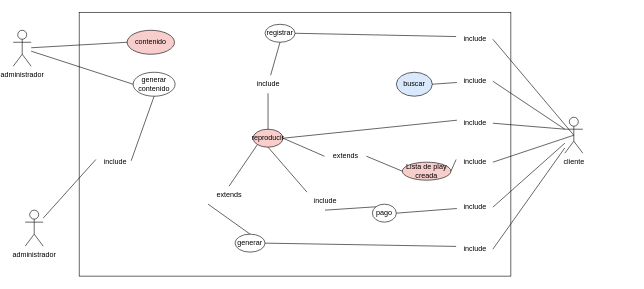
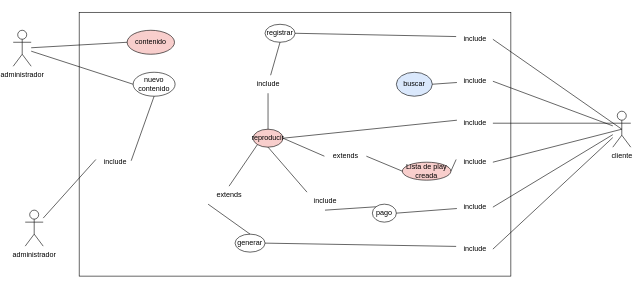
- <mxCell id="10" value="&lt;font style=&quot;vertical-align: inherit;&quot; dir=&quot;auto&quot;&gt;&lt;font style=&quot;vertical-align: inherit;&quot; dir=&quot;auto&quot;&gt;&lt;font style=&quot;vertical-align: inherit;&quot; dir=&quot;auto&quot;&gt;&lt;font style=&quot;vertical-align: inherit;&quot; dir=&quot;auto&quot;&gt;generar contenido&lt;/font&gt;&lt;/font&gt;&lt;/font&gt;&lt;/font&gt;" style="ellipse;whiteSpace=wrap;html=1;" vertex="1" parent="1"><mxGeometry x="220" y="120" width="70" height="40" as="geometry" /></mxCell>
+ <mxCell id="10" value="&lt;font style=&quot;vertical-align: inherit;&quot; dir=&quot;auto&quot;&gt;&lt;font style=&quot;vertical-align: inherit;&quot; dir=&quot;auto&quot;&gt;&lt;font style=&quot;vertical-align: inherit;&quot; dir=&quot;auto&quot;&gt;&lt;font style=&quot;vertical-align: inherit;&quot; dir=&quot;auto&quot;&gt;nuevo contenido&lt;/font&gt;&lt;/font&gt;&lt;/font&gt;&lt;/font&gt;" style="ellipse;whiteSpace=wrap;html=1;" vertex="1" parent="1"><mxGeometry x="220" y="120" width="70" height="40" as="geometry" /></mxCell>
- <mxCell id="4" value="&lt;font style=&quot;vertical-align: inherit;&quot; dir=&quot;auto&quot;&gt;&lt;font style=&quot;vertical-align: inherit;&quot; dir=&quot;auto&quot;&gt;cliente&lt;/font&gt;&lt;/font&gt;" style="shape=umlActor;verticalLabelPosition=bottom;verticalAlign=top;html=1;outlineConnect=0;" vertex="1" parent="1"><mxGeometry x="940" y="195" width="30" height="60" as="geometry" /></mxCell>
+ <mxCell id="4" value="&lt;font style=&quot;vertical-align: inherit;&quot; dir=&quot;auto&quot;&gt;&lt;font style=&quot;vertical-align: inherit;&quot; dir=&quot;auto&quot;&gt;cliente&lt;/font&gt;&lt;/font&gt;" style="shape=umlActor;verticalLabelPosition=bottom;verticalAlign=top;html=1;outlineConnect=0;" vertex="1" parent="1"><mxGeometry x="1020" y="185" width="30" height="60" as="geometry" /></mxCell>
